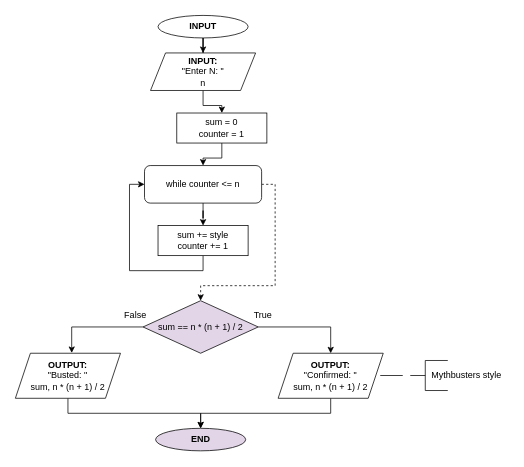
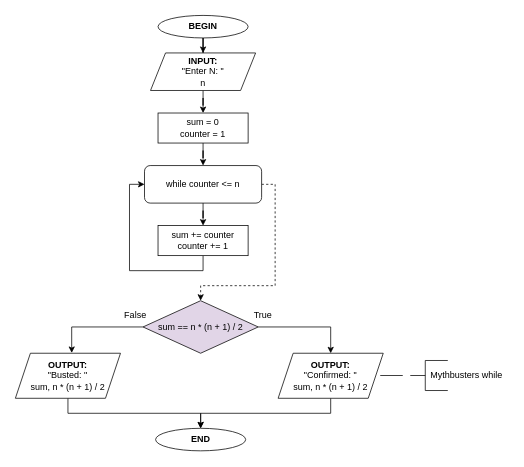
- <mxCell id="3" value="&lt;b&gt;INPUT&lt;/b&gt;" style="ellipse;whiteSpace=wrap;html=1;" vertex="1" parent="1"><mxGeometry x="210" y="20" width="120" height="30" as="geometry" /></mxCell>
+ <mxCell id="3" value="&lt;b&gt;BEGIN&lt;/b&gt;" style="ellipse;whiteSpace=wrap;html=1;" vertex="1" parent="1"><mxGeometry x="210" y="20" width="120" height="30" as="geometry" /></mxCell>
- <mxCell id="7" value="sum = 0&lt;br&gt;counter = 1" style="rounded=0;whiteSpace=wrap;html=1;" vertex="1" parent="1"><mxGeometry x="235" y="150" width="120" height="40" as="geometry" /></mxCell>
+ <mxCell id="7" value="sum = 0&lt;br&gt;counter = 1" style="rounded=0;whiteSpace=wrap;html=1;" vertex="1" parent="1"><mxGeometry x="210" y="150" width="120" height="40" as="geometry" /></mxCell>
- <mxCell id="12" value="sum += style&lt;br&gt;counter += 1" style="rounded=0;whiteSpace=wrap;html=1;" vertex="1" parent="1"><mxGeometry x="210" y="300" width="120" height="40" as="geometry" /></mxCell>
+ <mxCell id="12" value="sum += counter&lt;br&gt;counter += 1" style="rounded=0;whiteSpace=wrap;html=1;" vertex="1" parent="1"><mxGeometry x="210" y="300" width="120" height="40" as="geometry" /></mxCell>
- <mxCell id="27" value="Mythbusters style" style="text;html=1;strokeColor=none;fillColor=none;align=center;verticalAlign=middle;whiteSpace=wrap;rounded=0;" vertex="1" parent="1"><mxGeometry x="566" y="479.66" width="110" height="40" as="geometry" /></mxCell>
+ <mxCell id="27" value="Mythbusters while" style="text;html=1;strokeColor=none;fillColor=none;align=center;verticalAlign=middle;whiteSpace=wrap;rounded=0;" vertex="1" parent="1"><mxGeometry x="566" y="479.66" width="110" height="40" as="geometry" /></mxCell>
- <mxCell id="28" value="&lt;b&gt;END&lt;/b&gt;" style="ellipse;whiteSpace=wrap;html=1;fillColor=#e1d5e7;" vertex="1" parent="1"><mxGeometry x="206.75" y="570" width="120" height="30" as="geometry" /></mxCell>
+ <mxCell id="28" value="&lt;b&gt;END&lt;/b&gt;" style="ellipse;whiteSpace=wrap;html=1;" vertex="1" parent="1"><mxGeometry x="206.75" y="570" width="120" height="30" as="geometry" /></mxCell>
